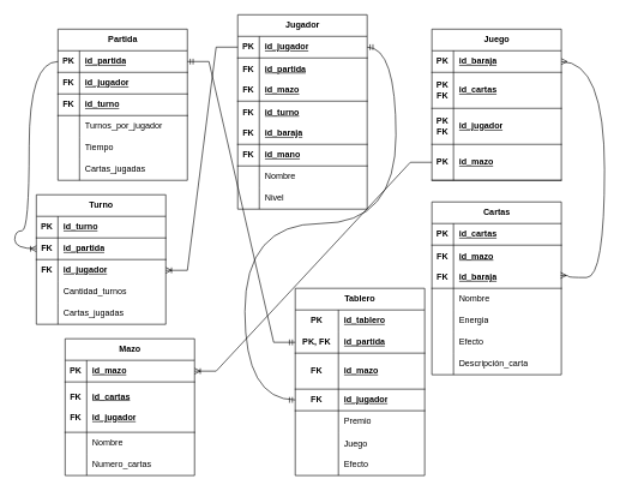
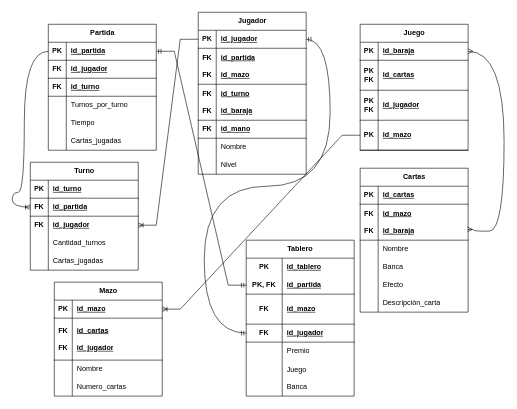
- <mxCell id="46" value="Turnos_por_jugador" style="shape=partialRectangle;connectable=0;fillColor=none;top=0;left=0;bottom=0;right=0;align=left;spacingLeft=6;overflow=hidden;whiteSpace=wrap;html=1;" vertex="1" parent="44"><mxGeometry x="30" width="150" height="30" as="geometry"><mxRectangle width="150" height="30" as="alternateBounds" /></mxGeometry></mxCell>
+ <mxCell id="46" value="Turnos_por_turno" style="shape=partialRectangle;connectable=0;fillColor=none;top=0;left=0;bottom=0;right=0;align=left;spacingLeft=6;overflow=hidden;whiteSpace=wrap;html=1;" vertex="1" parent="44"><mxGeometry x="30" width="150" height="30" as="geometry"><mxRectangle width="150" height="30" as="alternateBounds" /></mxGeometry></mxCell>
- <mxCell id="113" value="Energia" style="shape=partialRectangle;connectable=0;fillColor=none;top=0;left=0;bottom=0;right=0;align=left;spacingLeft=6;overflow=hidden;whiteSpace=wrap;html=1;" vertex="1" parent="111"><mxGeometry x="30" width="150" height="30" as="geometry"><mxRectangle width="150" height="30" as="alternateBounds" /></mxGeometry></mxCell>
+ <mxCell id="113" value="Banca" style="shape=partialRectangle;connectable=0;fillColor=none;top=0;left=0;bottom=0;right=0;align=left;spacingLeft=6;overflow=hidden;whiteSpace=wrap;html=1;" vertex="1" parent="111"><mxGeometry x="30" width="150" height="30" as="geometry"><mxRectangle width="150" height="30" as="alternateBounds" /></mxGeometry></mxCell>
- <mxCell id="87" value="Juego&lt;div&gt;&lt;br&gt;&lt;/div&gt;&lt;div&gt;Efecto&lt;/div&gt;" style="shape=partialRectangle;connectable=0;fillColor=none;top=0;left=0;bottom=0;right=0;align=left;spacingLeft=6;overflow=hidden;html=1;whiteSpace=wrap;" vertex="1" parent="85"><mxGeometry x="60" width="120" height="60" as="geometry"><mxRectangle width="120" height="60" as="alternateBounds" /></mxGeometry></mxCell>
+ <mxCell id="87" value="Juego&lt;div&gt;&lt;br&gt;&lt;/div&gt;&lt;div&gt;Banca&lt;/div&gt;" style="shape=partialRectangle;connectable=0;fillColor=none;top=0;left=0;bottom=0;right=0;align=left;spacingLeft=6;overflow=hidden;html=1;whiteSpace=wrap;" vertex="1" parent="85"><mxGeometry x="60" width="120" height="60" as="geometry"><mxRectangle width="120" height="60" as="alternateBounds" /></mxGeometry></mxCell>
